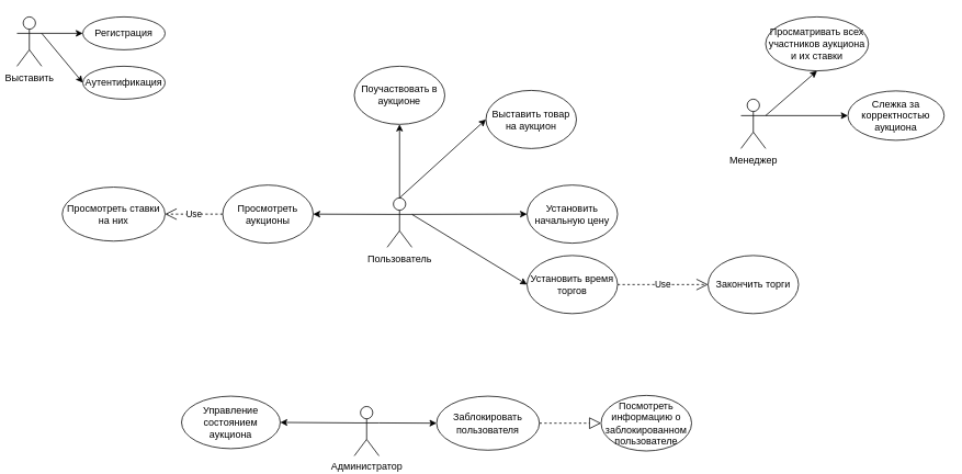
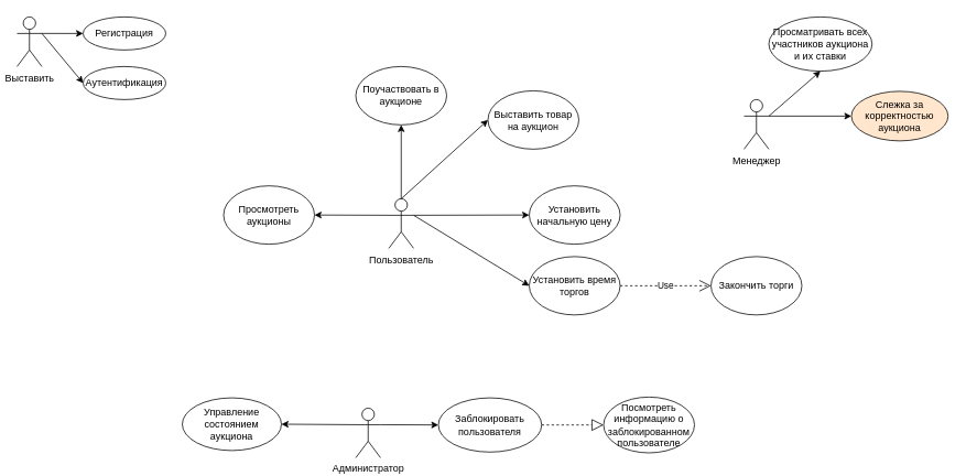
- <mxCell id="16" value="Слежка за корректностью аукциона" style="ellipse;whiteSpace=wrap;html=1;" vertex="1" parent="1"><mxGeometry x="1030" y="110" width="117" height="60" as="geometry" /></mxCell>
+ <mxCell id="16" value="Слежка за корректностью аукциона" style="ellipse;whiteSpace=wrap;html=1;fillColor=#ffe6cc;" vertex="1" parent="1"><mxGeometry x="1030" y="110" width="117" height="60" as="geometry" /></mxCell>
- <mxCell id="21" value="Просмотреть ставки на них" style="ellipse;whiteSpace=wrap;html=1;" vertex="1" parent="1"><mxGeometry x="75" y="226.88" width="125" height="65.62" as="geometry" /></mxCell>
- <mxCell id="22" value="Use" style="endArrow=open;endSize=12;dashed=1;html=1;rounded=0;exitX=0;exitY=0.5;exitDx=0;exitDy=0;entryX=1;entryY=0.5;entryDx=0;entryDy=0;" edge="1" parent="1" source="20" target="21"><mxGeometry width="160" relative="1" as="geometry"><mxPoint x="140" y="410" as="sourcePoint" /><mxPoint x="300" y="410" as="targetPoint" /></mxGeometry></mxCell>
